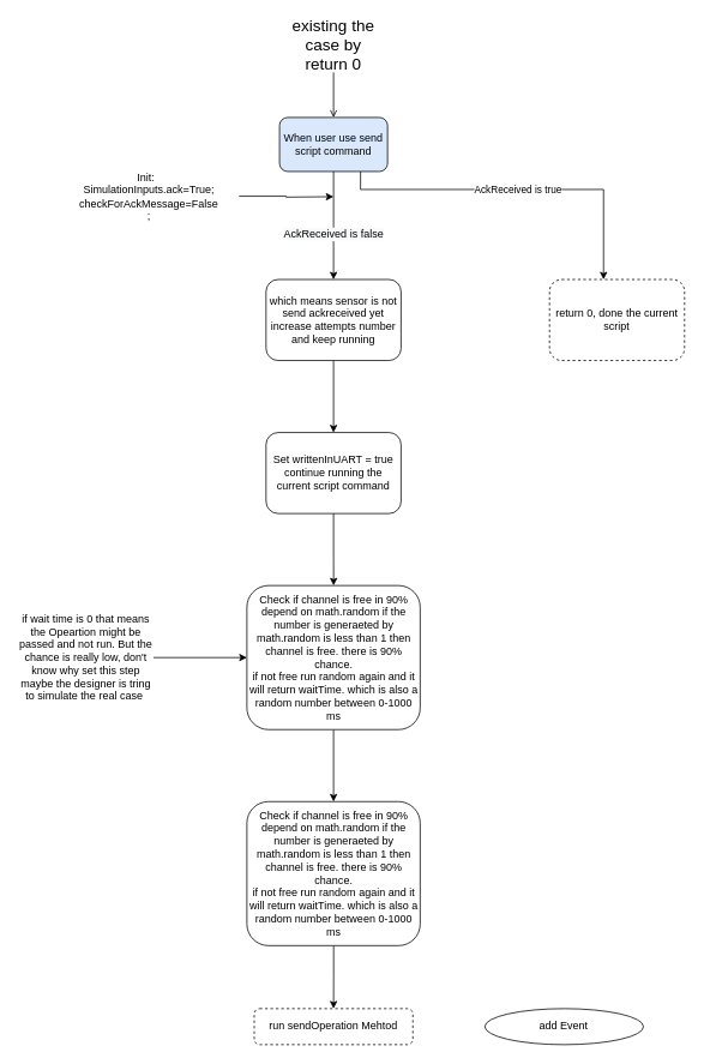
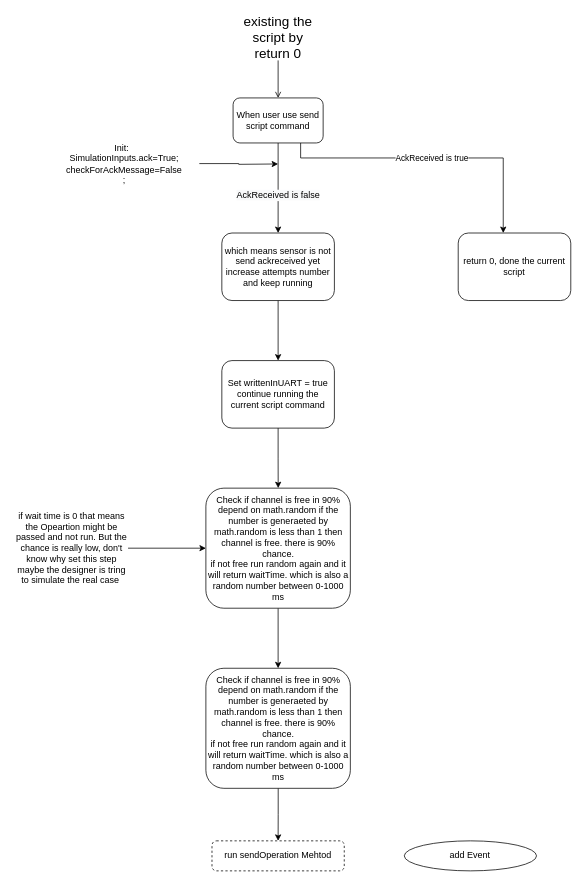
- <mxCell id="19" value="&lt;font style=&quot;font-size: 18px&quot;&gt;existing the case by return 0&lt;/font&gt;" style="text;html=1;strokeColor=none;fillColor=none;align=center;verticalAlign=middle;whiteSpace=wrap;rounded=0;" vertex="1" parent="1"><mxGeometry x="315" y="20" width="110" height="60" as="geometry" /></mxCell>
+ <mxCell id="19" value="&lt;font style=&quot;font-size: 18px&quot;&gt;existing the script by return 0&lt;/font&gt;" style="text;html=1;strokeColor=none;fillColor=none;align=center;verticalAlign=middle;whiteSpace=wrap;rounded=0;" vertex="1" parent="1"><mxGeometry x="315" y="20" width="110" height="60" as="geometry" /></mxCell>
- <mxCell id="4" value="When user use send script command" style="rounded=1;whiteSpace=wrap;html=1;fillColor=#dae8fc;" vertex="1" parent="1"><mxGeometry x="310" y="130" width="120" height="60" as="geometry" /></mxCell>
+ <mxCell id="4" value="When user use send script command" style="rounded=1;whiteSpace=wrap;html=1;" vertex="1" parent="1"><mxGeometry x="310" y="130" width="120" height="60" as="geometry" /></mxCell>
- <mxCell id="5" value="return 0, done the current script" style="rounded=1;whiteSpace=wrap;html=1;dashed=1;" vertex="1" parent="1"><mxGeometry x="610" y="310" width="150" height="90" as="geometry" /></mxCell>
+ <mxCell id="5" value="return 0, done the current script" style="rounded=1;whiteSpace=wrap;html=1;" vertex="1" parent="1"><mxGeometry x="610" y="310" width="150" height="90" as="geometry" /></mxCell>
